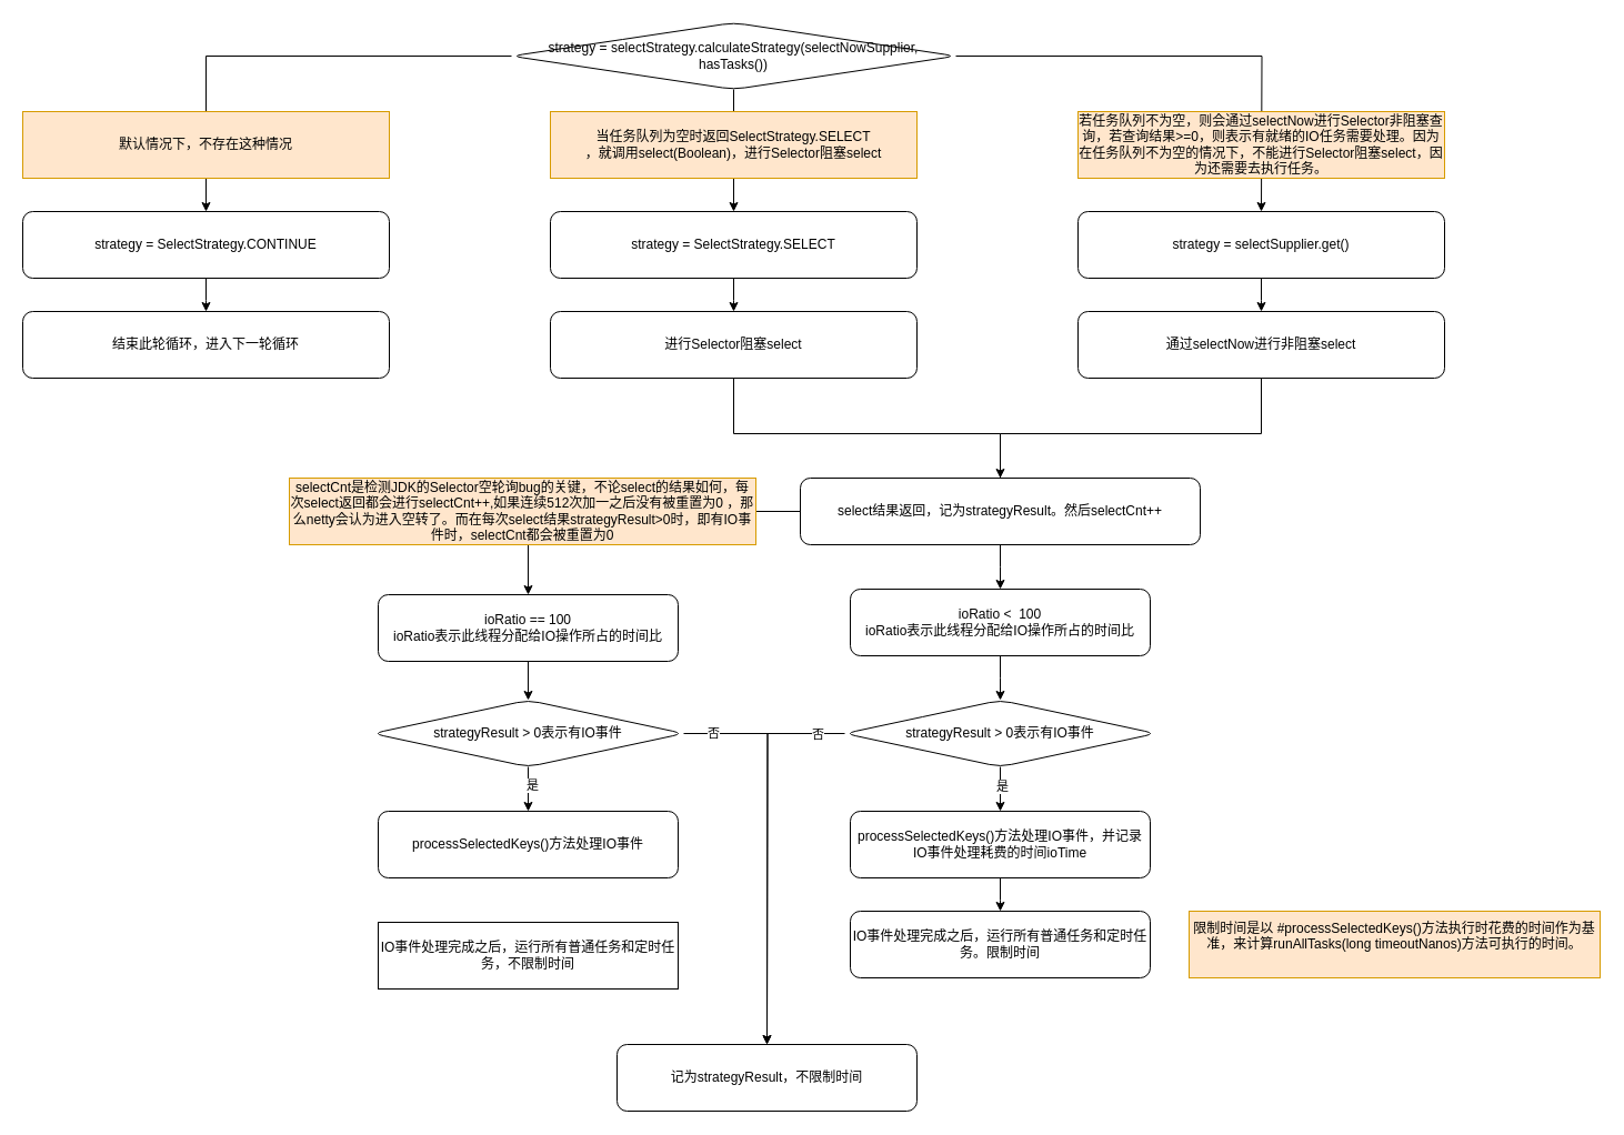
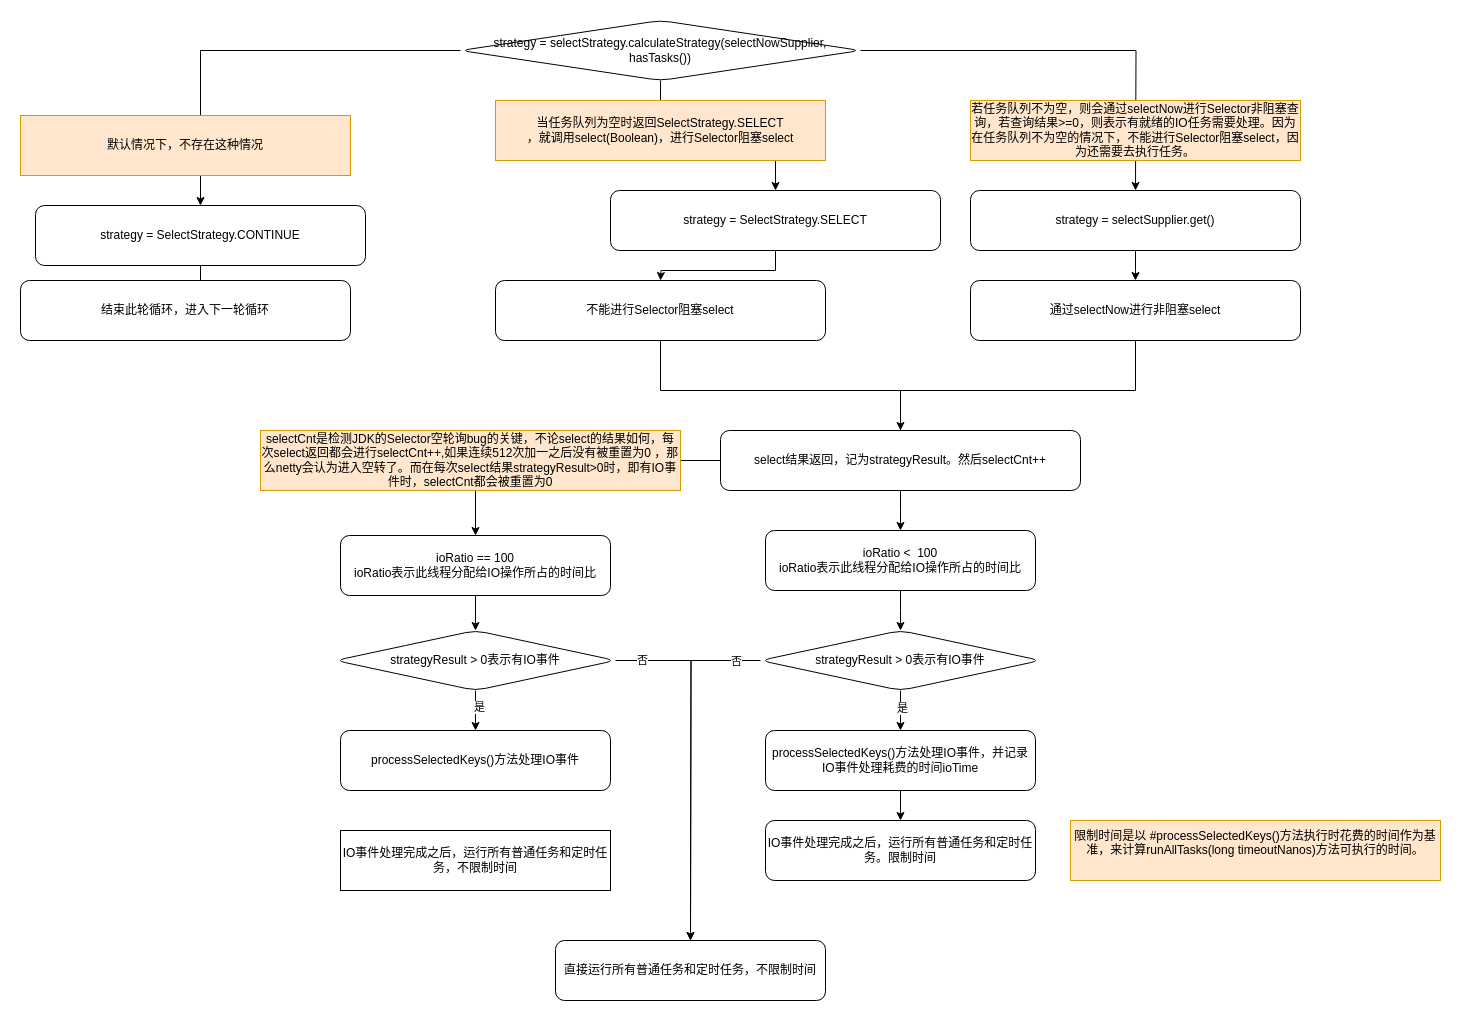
- <mxCell id="8" value="默认情况下，不存在这种情况" style="rounded=0;whiteSpace=wrap;html=1;fillColor=#ffe6cc;strokeColor=#d79b00;" vertex="1" parent="1"><mxGeometry x="20" y="100" width="330" height="60" as="geometry" /></mxCell>
+ <mxCell id="8" value="默认情况下，不存在这种情况" style="rounded=0;whiteSpace=wrap;html=1;fillColor=#ffe6cc;strokeColor=#d79b00;" vertex="1" parent="1"><mxGeometry x="20" y="115" width="330" height="60" as="geometry" /></mxCell>
- <mxCell id="7" value="strategy =&amp;nbsp;SelectStrategy.CONTINUE" style="whiteSpace=wrap;html=1;rounded=1;" vertex="1" parent="1"><mxGeometry x="20" y="190" width="330" height="60" as="geometry" /></mxCell>
+ <mxCell id="7" value="strategy =&amp;nbsp;SelectStrategy.CONTINUE" style="whiteSpace=wrap;html=1;rounded=1;" vertex="1" parent="1"><mxGeometry x="35" y="205" width="330" height="60" as="geometry" /></mxCell>
- <mxCell id="11" value="strategy =&amp;nbsp;SelectStrategy.SELECT" style="whiteSpace=wrap;html=1;rounded=1;" vertex="1" parent="1"><mxGeometry x="495" y="190" width="330" height="60" as="geometry" /></mxCell>
+ <mxCell id="11" value="strategy =&amp;nbsp;SelectStrategy.SELECT" style="whiteSpace=wrap;html=1;rounded=1;" vertex="1" parent="1"><mxGeometry x="610" y="190" width="330" height="60" as="geometry" /></mxCell>
- <mxCell id="14" value="进行Selector阻塞select" style="whiteSpace=wrap;html=1;rounded=1;" vertex="1" parent="1"><mxGeometry x="495" y="280" width="330" height="60" as="geometry" /></mxCell>
+ <mxCell id="14" value="不能进行Selector阻塞select" style="whiteSpace=wrap;html=1;rounded=1;" vertex="1" parent="1"><mxGeometry x="495" y="280" width="330" height="60" as="geometry" /></mxCell>
- <mxCell id="45" value="记为strategyResult，不限制时间" style="whiteSpace=wrap;html=1;rounded=1;" vertex="1" parent="1"><mxGeometry x="555" y="940" width="270" height="60" as="geometry" /></mxCell>
+ <mxCell id="45" value="直接运行所有普通任务和定时任务，不限制时间" style="whiteSpace=wrap;html=1;rounded=1;" vertex="1" parent="1"><mxGeometry x="555" y="940" width="270" height="60" as="geometry" /></mxCell>
